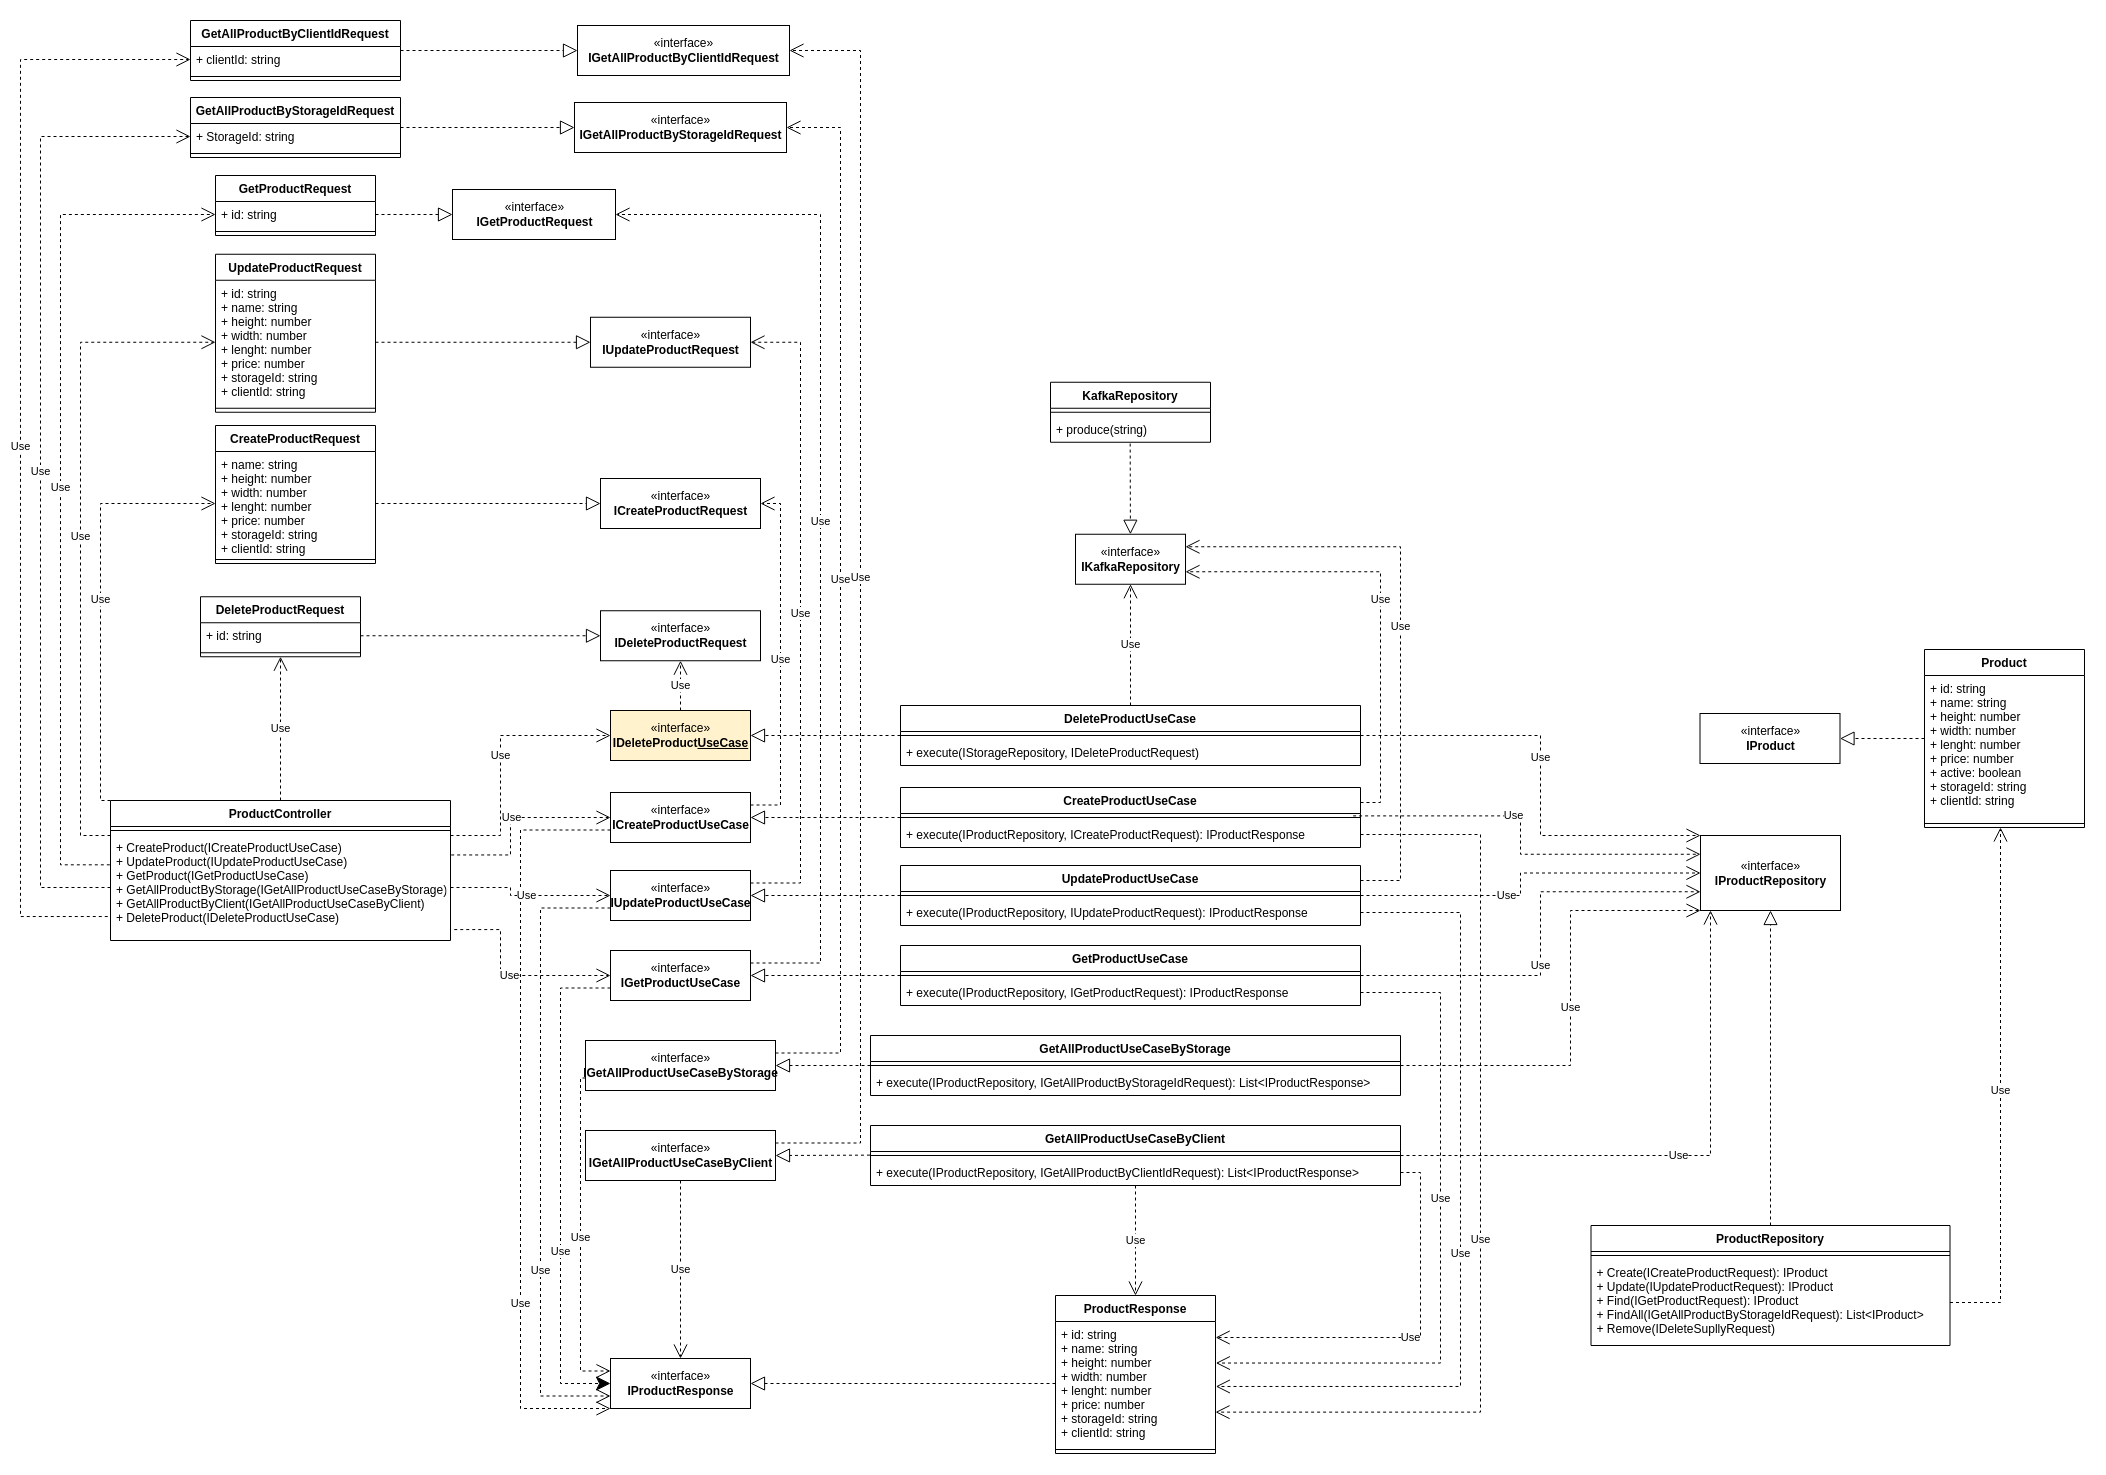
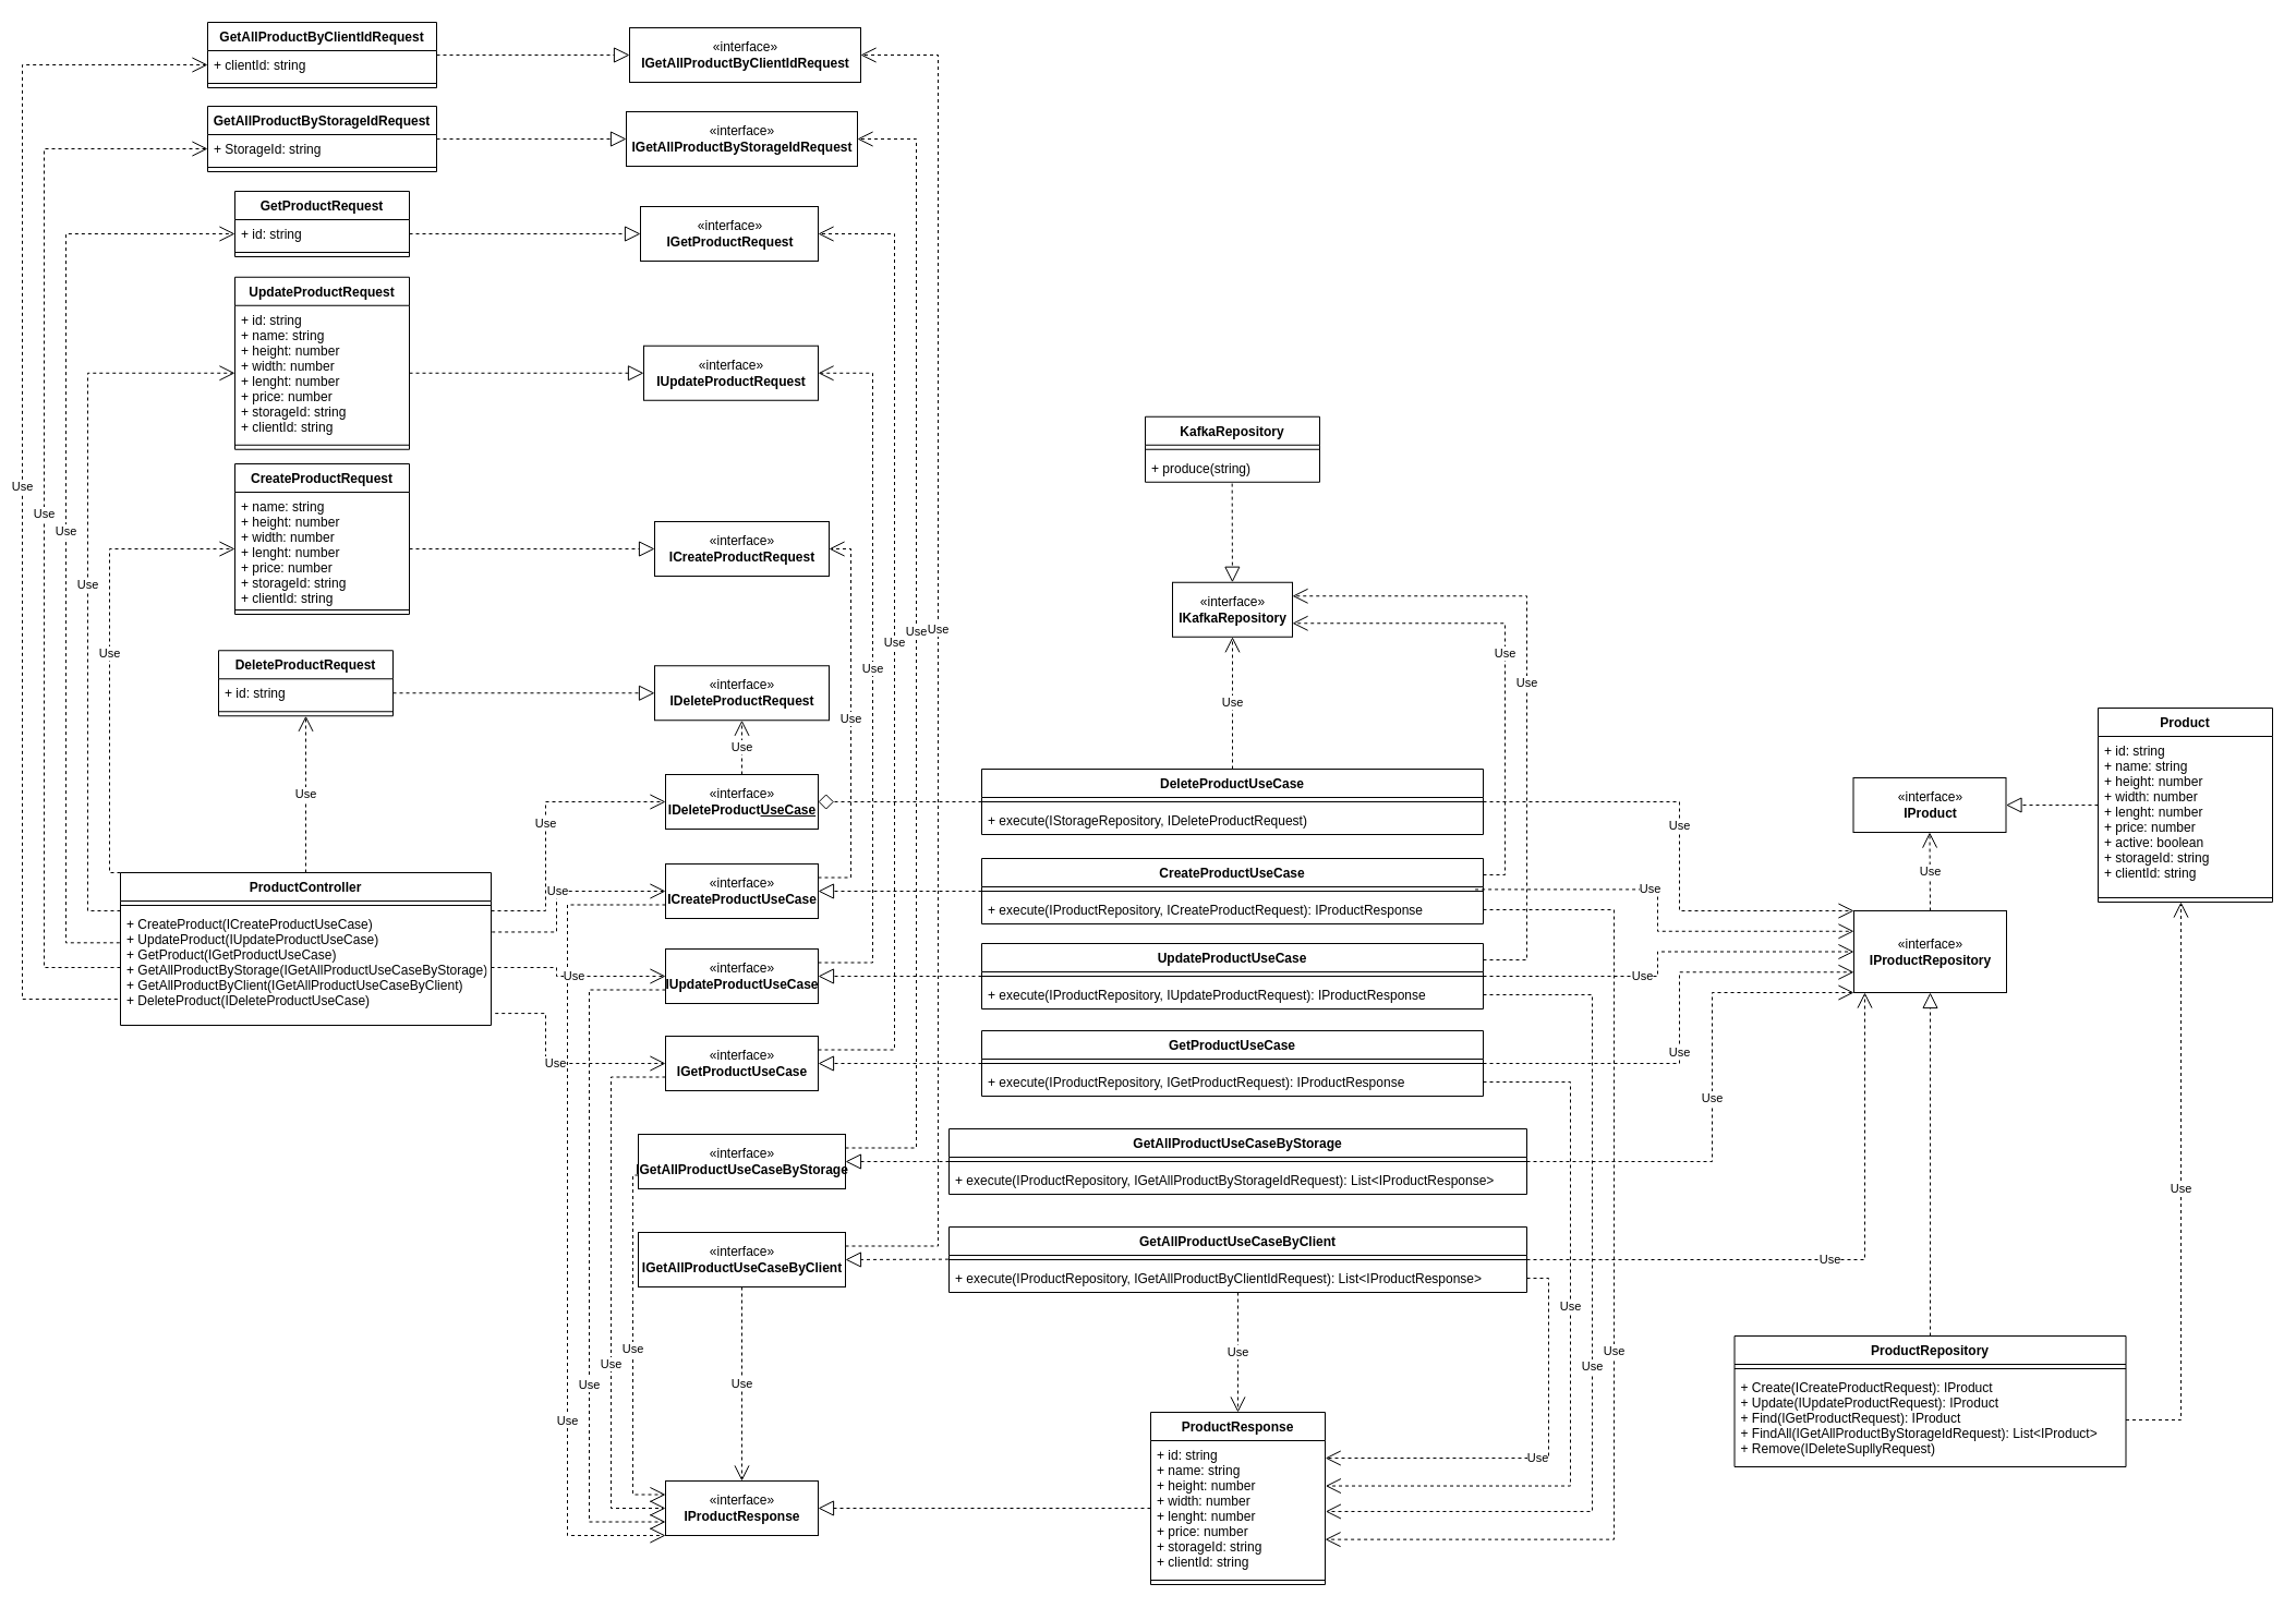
- <mxCell id="55" value="«interface»&lt;br&gt;&lt;b&gt;IGetProductRequest&lt;/b&gt;" style="html=1;" parent="1" vertex="1"><mxGeometry x="452" y="189" width="163" height="50" as="geometry" /></mxCell>
+ <mxCell id="55" value="«interface»&lt;br&gt;&lt;b&gt;IGetProductRequest&lt;/b&gt;" style="html=1;" parent="1" vertex="1"><mxGeometry x="587" y="189" width="163" height="50" as="geometry" /></mxCell>
- <mxCell id="24" value="«interface»&lt;br&gt;&lt;b&gt;IDeleteProduct&lt;u&gt;UseCase&lt;/u&gt;&lt;/b&gt;" style="html=1;fillColor=#fff2cc;" parent="1" vertex="1"><mxGeometry x="610" y="710" width="140" height="50" as="geometry" /></mxCell>
+ <mxCell id="24" value="«interface»&lt;br&gt;&lt;b&gt;IDeleteProduct&lt;u&gt;UseCase&lt;/u&gt;&lt;/b&gt;" style="html=1;" parent="1" vertex="1"><mxGeometry x="610" y="710" width="140" height="50" as="geometry" /></mxCell>
- <mxCell id="7" value="" style="endArrow=block;dashed=1;endFill=0;endSize=12;html=1;rounded=0;" parent="1" source="17" target="24" edge="1"><mxGeometry width="160" relative="1" as="geometry"><mxPoint x="1180" y="925" as="sourcePoint" /><mxPoint x="1340" y="925" as="targetPoint" /></mxGeometry></mxCell>
+ <mxCell id="7" value="" style="endArrow=diamond;dashed=1;endFill=0;endSize=12;html=1;rounded=0;" parent="1" source="17" target="24" edge="1"><mxGeometry width="160" relative="1" as="geometry"><mxPoint x="1180" y="925" as="sourcePoint" /><mxPoint x="1340" y="925" as="targetPoint" /></mxGeometry></mxCell>
+ <mxCell id="51" value="Use" style="endArrow=open;endSize=12;dashed=1;html=1;rounded=0;exitX=0.5;exitY=0;exitDx=0;exitDy=0;entryX=0.5;entryY=1;entryDx=0;entryDy=0;" parent="1" source="75" target="76" edge="1"><mxGeometry width="160" relative="1" as="geometry"><mxPoint x="1491.5" y="735" as="sourcePoint" /><mxPoint x="1500" y="655" as="targetPoint" /></mxGeometry></mxCell>
- <mxCell id="27" value="Use" style="endArrow=classic;endSize=12;dashed=1;html=1;rounded=0;exitX=0;exitY=0.75;exitDx=0;exitDy=0;edgeStyle=elbowEdgeStyle;entryX=0;entryY=0.5;entryDx=0;entryDy=0;" parent="1" source="23" target="3" edge="1"><mxGeometry x="0.264" width="160" relative="1" as="geometry"><mxPoint x="470" y="1035" as="sourcePoint" /><mxPoint x="540" y="1305" as="targetPoint" /><Array as="points"><mxPoint x="560" y="1275" /><mxPoint x="570" y="1115" /><mxPoint x="580" y="1095" /><mxPoint x="680" y="1115" /><mxPoint x="570" y="1095" /><mxPoint x="540" y="1105" /><mxPoint x="520" y="1085" /><mxPoint x="560" y="1005" /><mxPoint x="570" y="1005" /></Array><mxPoint as="offset" /></mxGeometry></mxCell>
+ <mxCell id="27" value="Use" style="endArrow=open;endSize=12;dashed=1;html=1;rounded=0;exitX=0;exitY=0.75;exitDx=0;exitDy=0;edgeStyle=elbowEdgeStyle;entryX=0;entryY=0.5;entryDx=0;entryDy=0;" parent="1" source="23" target="3" edge="1"><mxGeometry x="0.264" width="160" relative="1" as="geometry"><mxPoint x="470" y="1035" as="sourcePoint" /><mxPoint x="540" y="1305" as="targetPoint" /><Array as="points"><mxPoint x="560" y="1275" /><mxPoint x="570" y="1115" /><mxPoint x="580" y="1095" /><mxPoint x="680" y="1115" /><mxPoint x="570" y="1095" /><mxPoint x="540" y="1105" /><mxPoint x="520" y="1085" /><mxPoint x="560" y="1005" /><mxPoint x="570" y="1005" /></Array><mxPoint as="offset" /></mxGeometry></mxCell>
